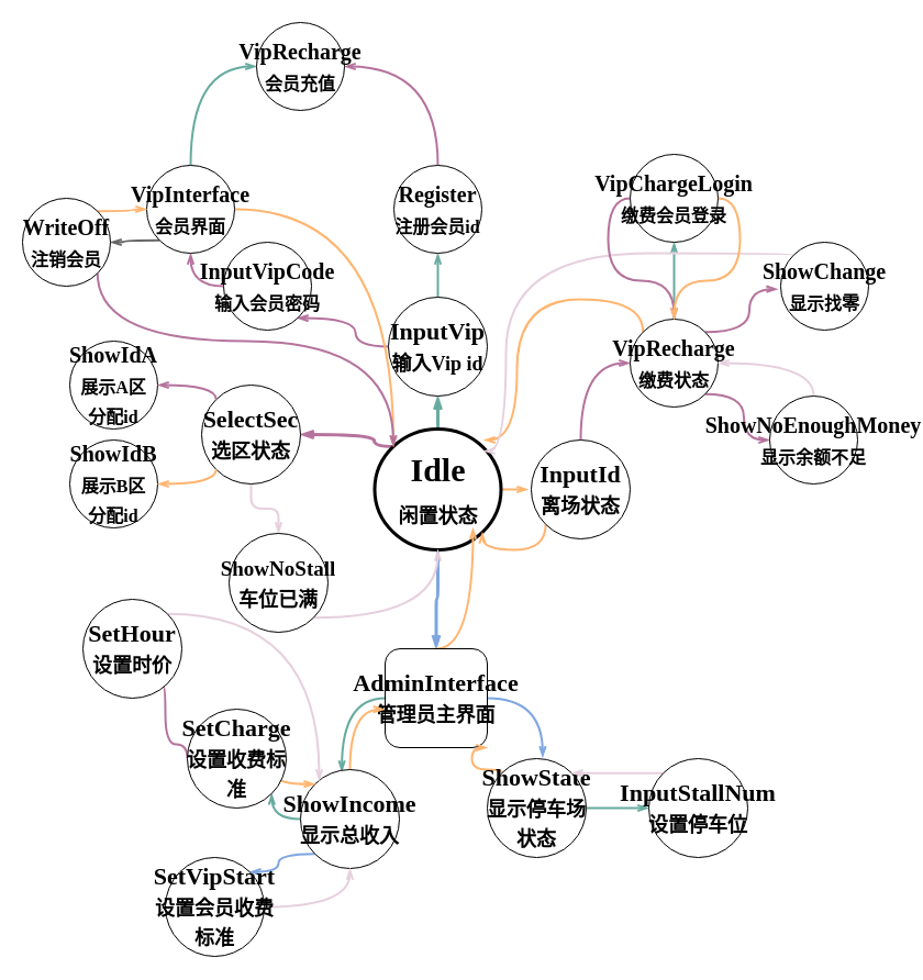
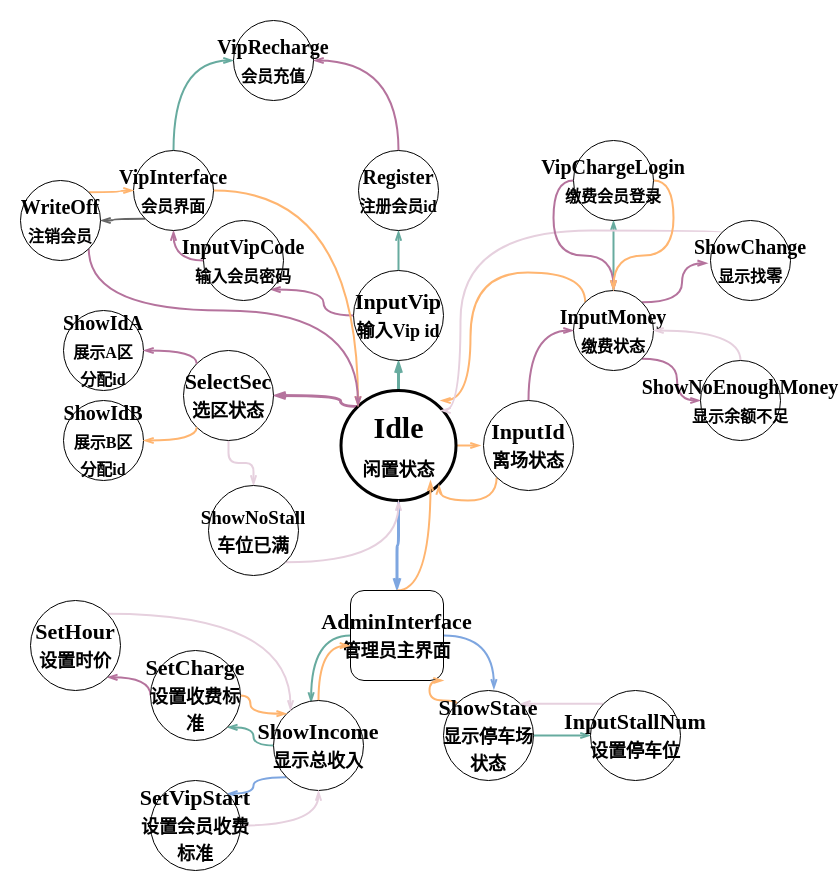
- <mxCell id="37" value="&lt;b&gt;&lt;font style=&quot;line-height: 0.7&quot;&gt;&lt;span style=&quot;font-size: 20px&quot;&gt;VipRecharge&lt;/span&gt;&lt;br&gt;&lt;span style=&quot;font-size: 16px&quot;&gt;缴费状态&lt;/span&gt;&lt;br&gt;&lt;/font&gt;&lt;/b&gt;" style="ellipse;whiteSpace=wrap;html=1;fontFamily=Times New Roman;fontSize=23;strokeWidth=1;" parent="1" vertex="1"><mxGeometry x="573" y="290" width="80" height="80" as="geometry" /></mxCell>
+ <mxCell id="37" value="&lt;b&gt;&lt;font style=&quot;line-height: 0.7&quot;&gt;&lt;span style=&quot;font-size: 20px&quot;&gt;InputMoney&lt;/span&gt;&lt;br&gt;&lt;span style=&quot;font-size: 16px&quot;&gt;缴费状态&lt;/span&gt;&lt;br&gt;&lt;/font&gt;&lt;/b&gt;" style="ellipse;whiteSpace=wrap;html=1;fontFamily=Times New Roman;fontSize=23;strokeWidth=1;" parent="1" vertex="1"><mxGeometry x="573" y="290" width="80" height="80" as="geometry" /></mxCell>
- <mxCell id="58" value="&lt;b&gt;&lt;font&gt;&lt;span style=&quot;font-size: 22px&quot;&gt;SetHour&lt;/span&gt;&lt;br&gt;&lt;span style=&quot;font-size: 18px&quot;&gt;设置时价&lt;/span&gt;&lt;br&gt;&lt;/font&gt;&lt;/b&gt;" style="ellipse;whiteSpace=wrap;html=1;fontFamily=Times New Roman;fontSize=23;strokeWidth=1;" parent="1" vertex="1"><mxGeometry x="75" y="545" width="90" height="90" as="geometry" /></mxCell>
+ <mxCell id="58" value="&lt;b&gt;&lt;font&gt;&lt;span style=&quot;font-size: 22px&quot;&gt;SetHour&lt;/span&gt;&lt;br&gt;&lt;span style=&quot;font-size: 18px&quot;&gt;设置时价&lt;/span&gt;&lt;br&gt;&lt;/font&gt;&lt;/b&gt;" style="ellipse;whiteSpace=wrap;html=1;fontFamily=Times New Roman;fontSize=23;strokeWidth=1;" parent="1" vertex="1"><mxGeometry x="30" y="600" width="90" height="90" as="geometry" /></mxCell>
- <mxCell id="54" value="&lt;b&gt;&lt;font&gt;&lt;span style=&quot;font-size: 22px&quot;&gt;SetCharge&lt;/span&gt;&lt;br&gt;&lt;span style=&quot;font-size: 18px&quot;&gt;设置收费标准&lt;/span&gt;&lt;br&gt;&lt;/font&gt;&lt;/b&gt;" style="ellipse;whiteSpace=wrap;html=1;fontFamily=Times New Roman;fontSize=23;strokeWidth=1;" parent="1" vertex="1"><mxGeometry x="170" y="645" width="90" height="90" as="geometry" /></mxCell>
+ <mxCell id="54" value="&lt;b&gt;&lt;font&gt;&lt;span style=&quot;font-size: 22px&quot;&gt;SetCharge&lt;/span&gt;&lt;br&gt;&lt;span style=&quot;font-size: 18px&quot;&gt;设置收费标准&lt;/span&gt;&lt;br&gt;&lt;/font&gt;&lt;/b&gt;" style="ellipse;whiteSpace=wrap;html=1;fontFamily=Times New Roman;fontSize=23;strokeWidth=1;" parent="1" vertex="1"><mxGeometry x="150" y="650" width="90" height="90" as="geometry" /></mxCell>
